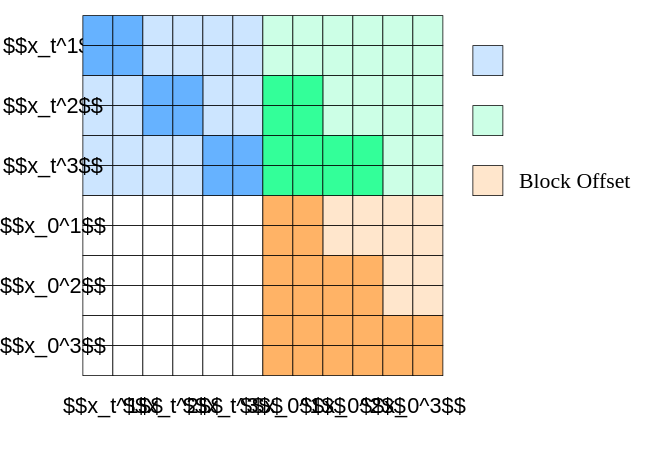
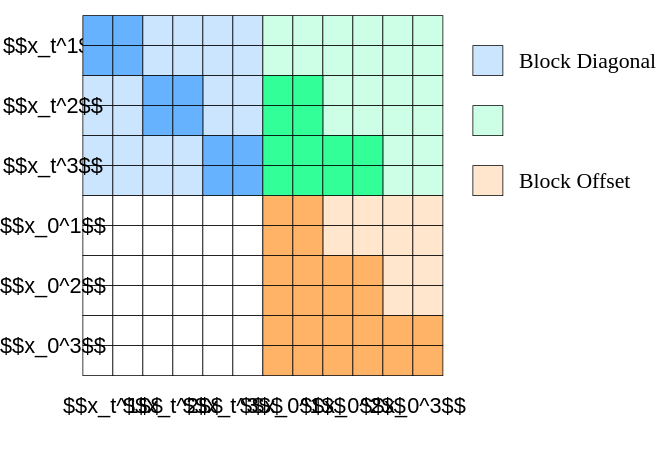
+ <mxCell id="162" value="&lt;font face=&quot;Times New Roman&quot;&gt;Block Diagonal&lt;/font&gt;" style="text;html=1;align=left;verticalAlign=middle;fontSize=29;" parent="1" vertex="1"><mxGeometry x="680" y="60" width="180" height="40" as="geometry" /></mxCell>
